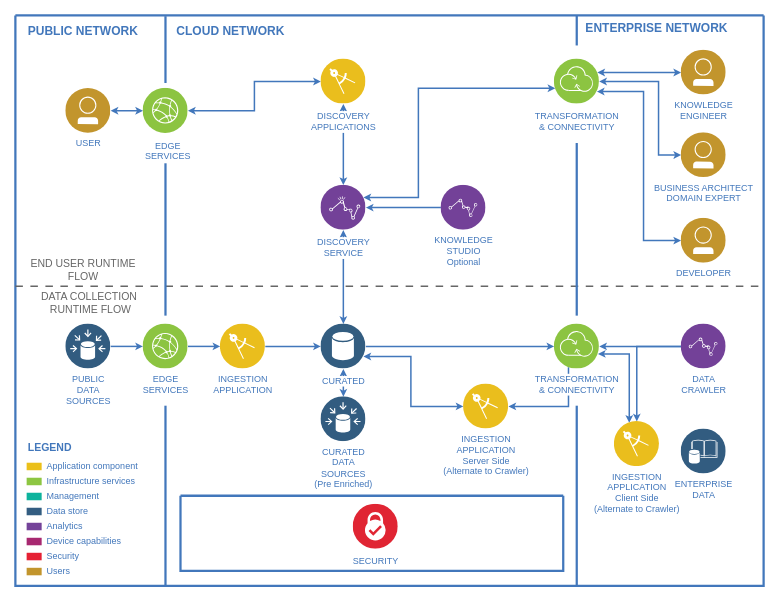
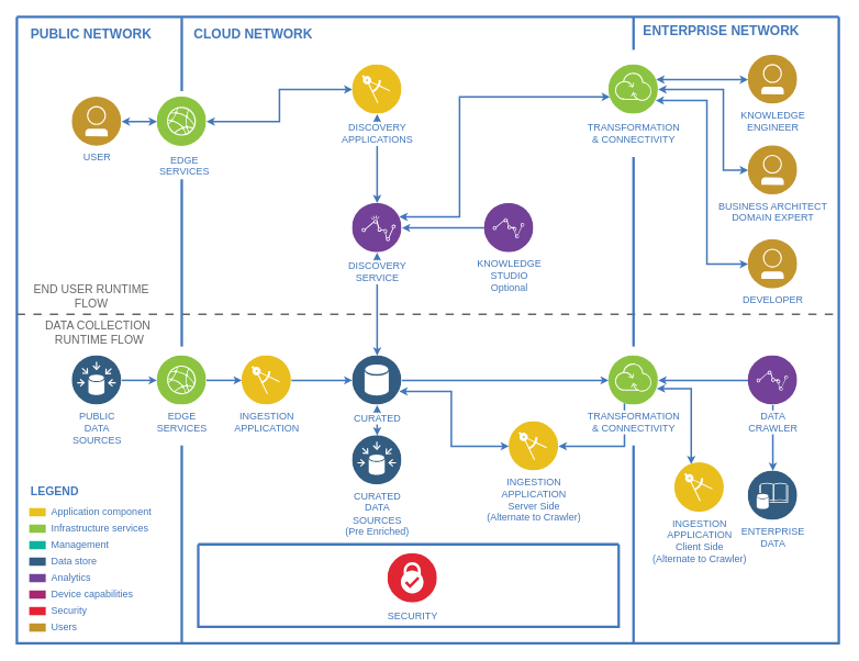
- <mxCell id="22" style="edgeStyle=orthogonalEdgeStyle;rounded=0;html=1;labelBackgroundColor=#ffffff;startArrow=none;startFill=0;startSize=4;endArrow=classic;endFill=1;endSize=4;jettySize=auto;orthogonalLoop=1;strokeColor=#4277BB;strokeWidth=2;fontSize=12;fontColor=#4277BB;" parent="2" source="58" target="57" edge="1"><mxGeometry relative="1" as="geometry" /></mxCell>
+ <mxCell id="22" style="edgeStyle=orthogonalEdgeStyle;rounded=0;html=1;labelBackgroundColor=#ffffff;startArrow=none;startFill=0;startSize=4;endArrow=classic;endFill=1;endSize=4;jettySize=auto;orthogonalLoop=1;strokeColor=#4277BB;strokeWidth=2;fontSize=12;fontColor=#4277BB;" parent="2" source="58" target="59" edge="1"><mxGeometry relative="1" as="geometry" /></mxCell>
